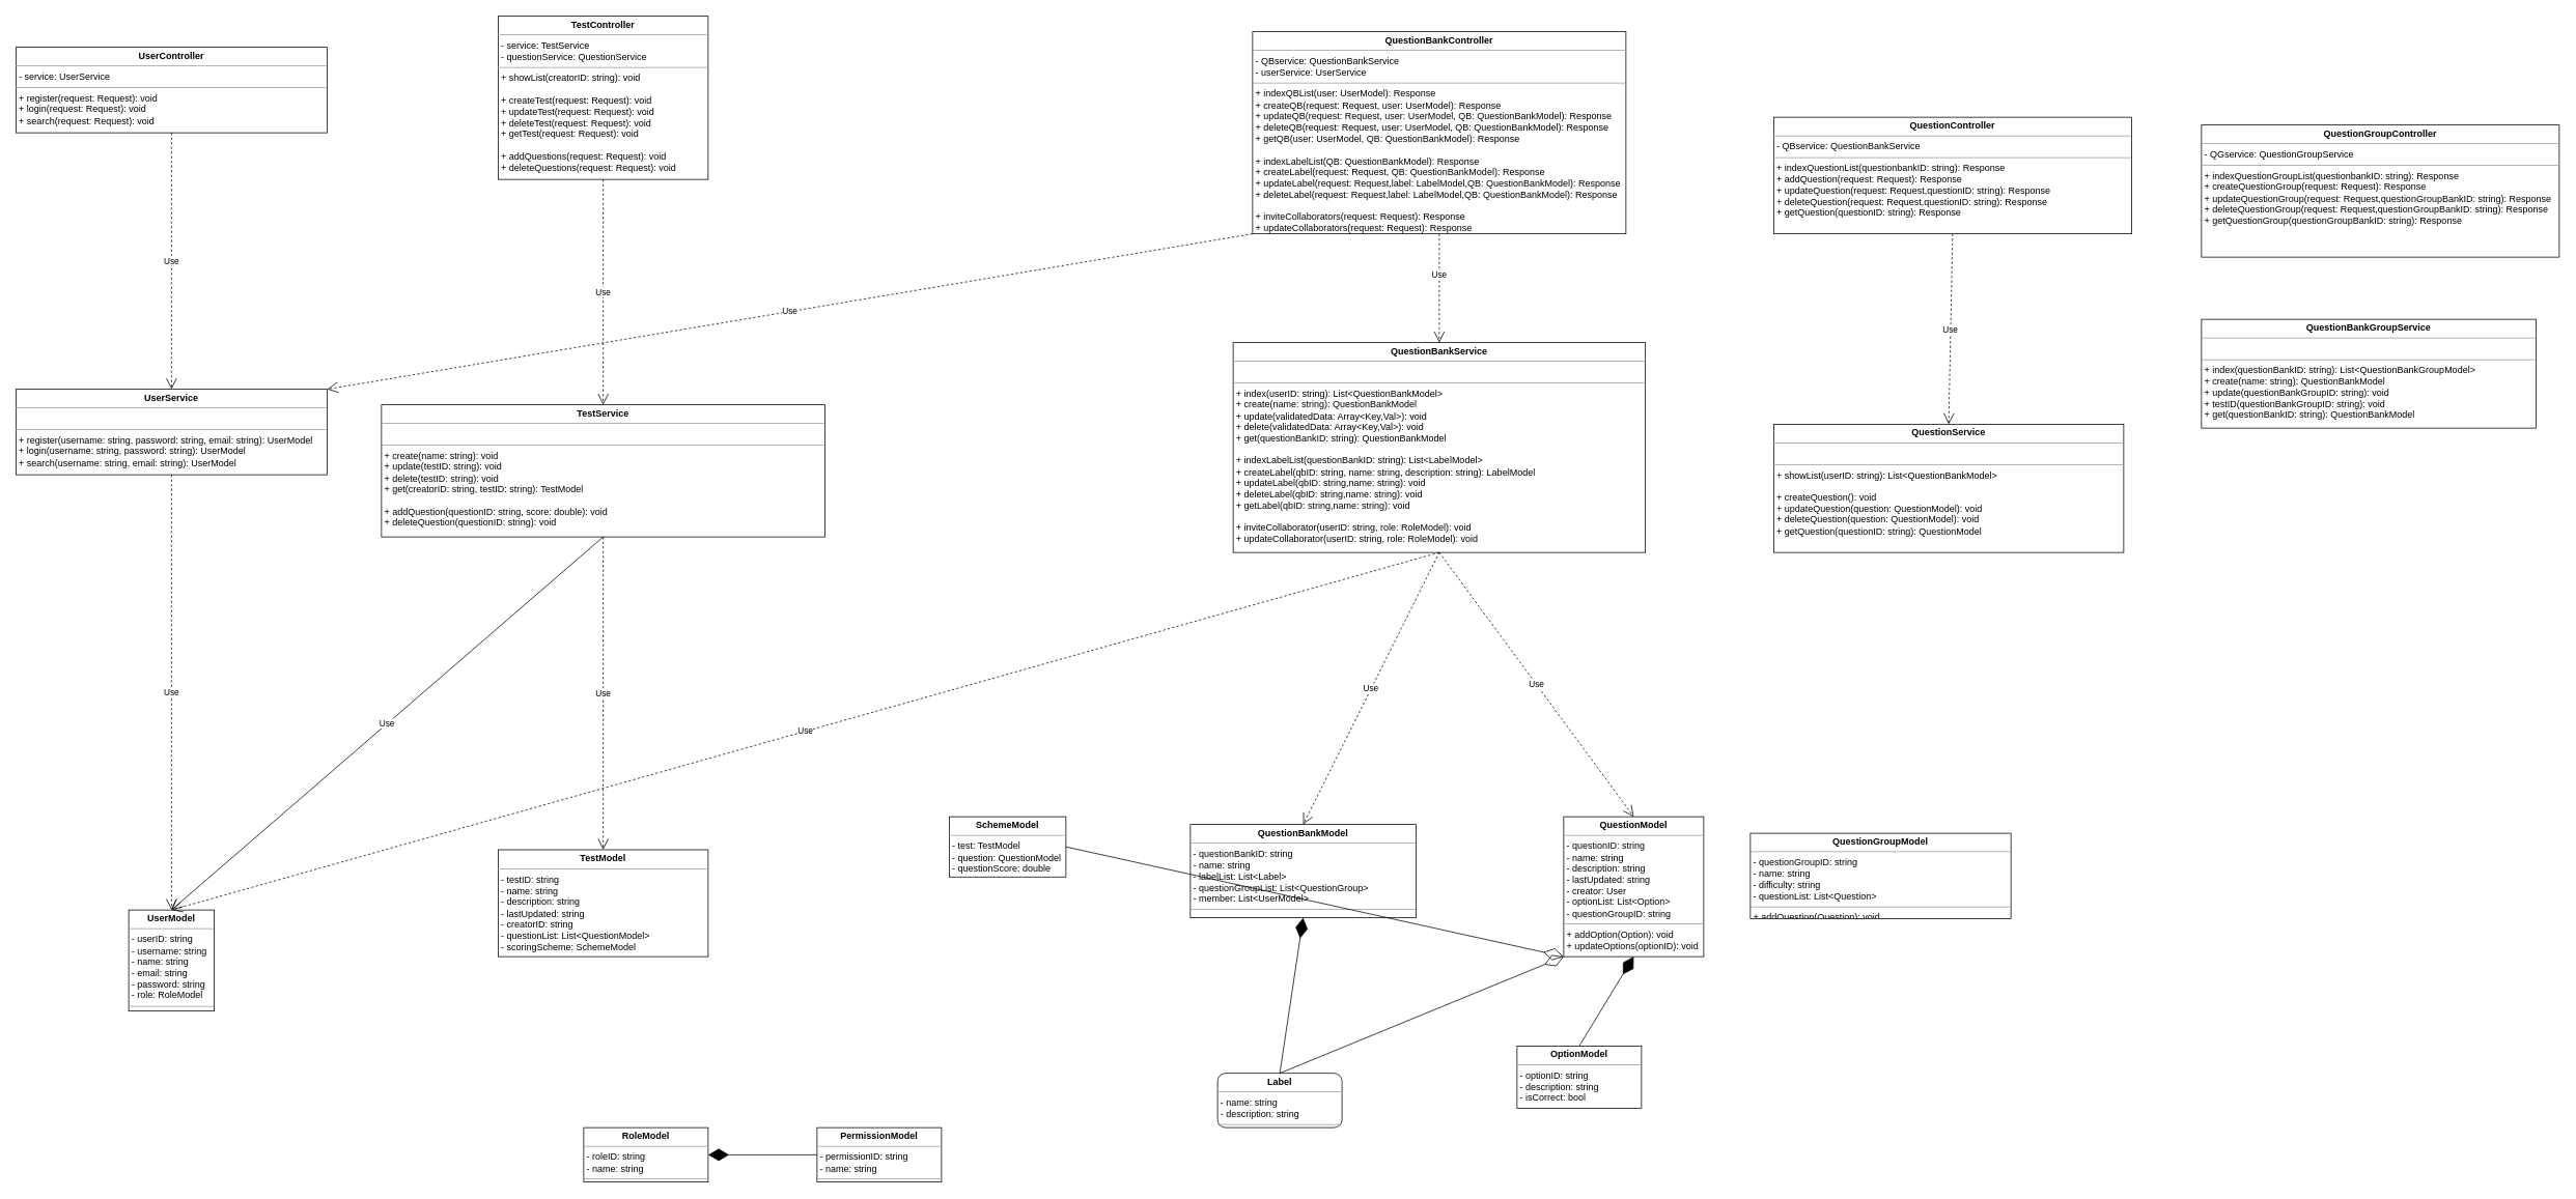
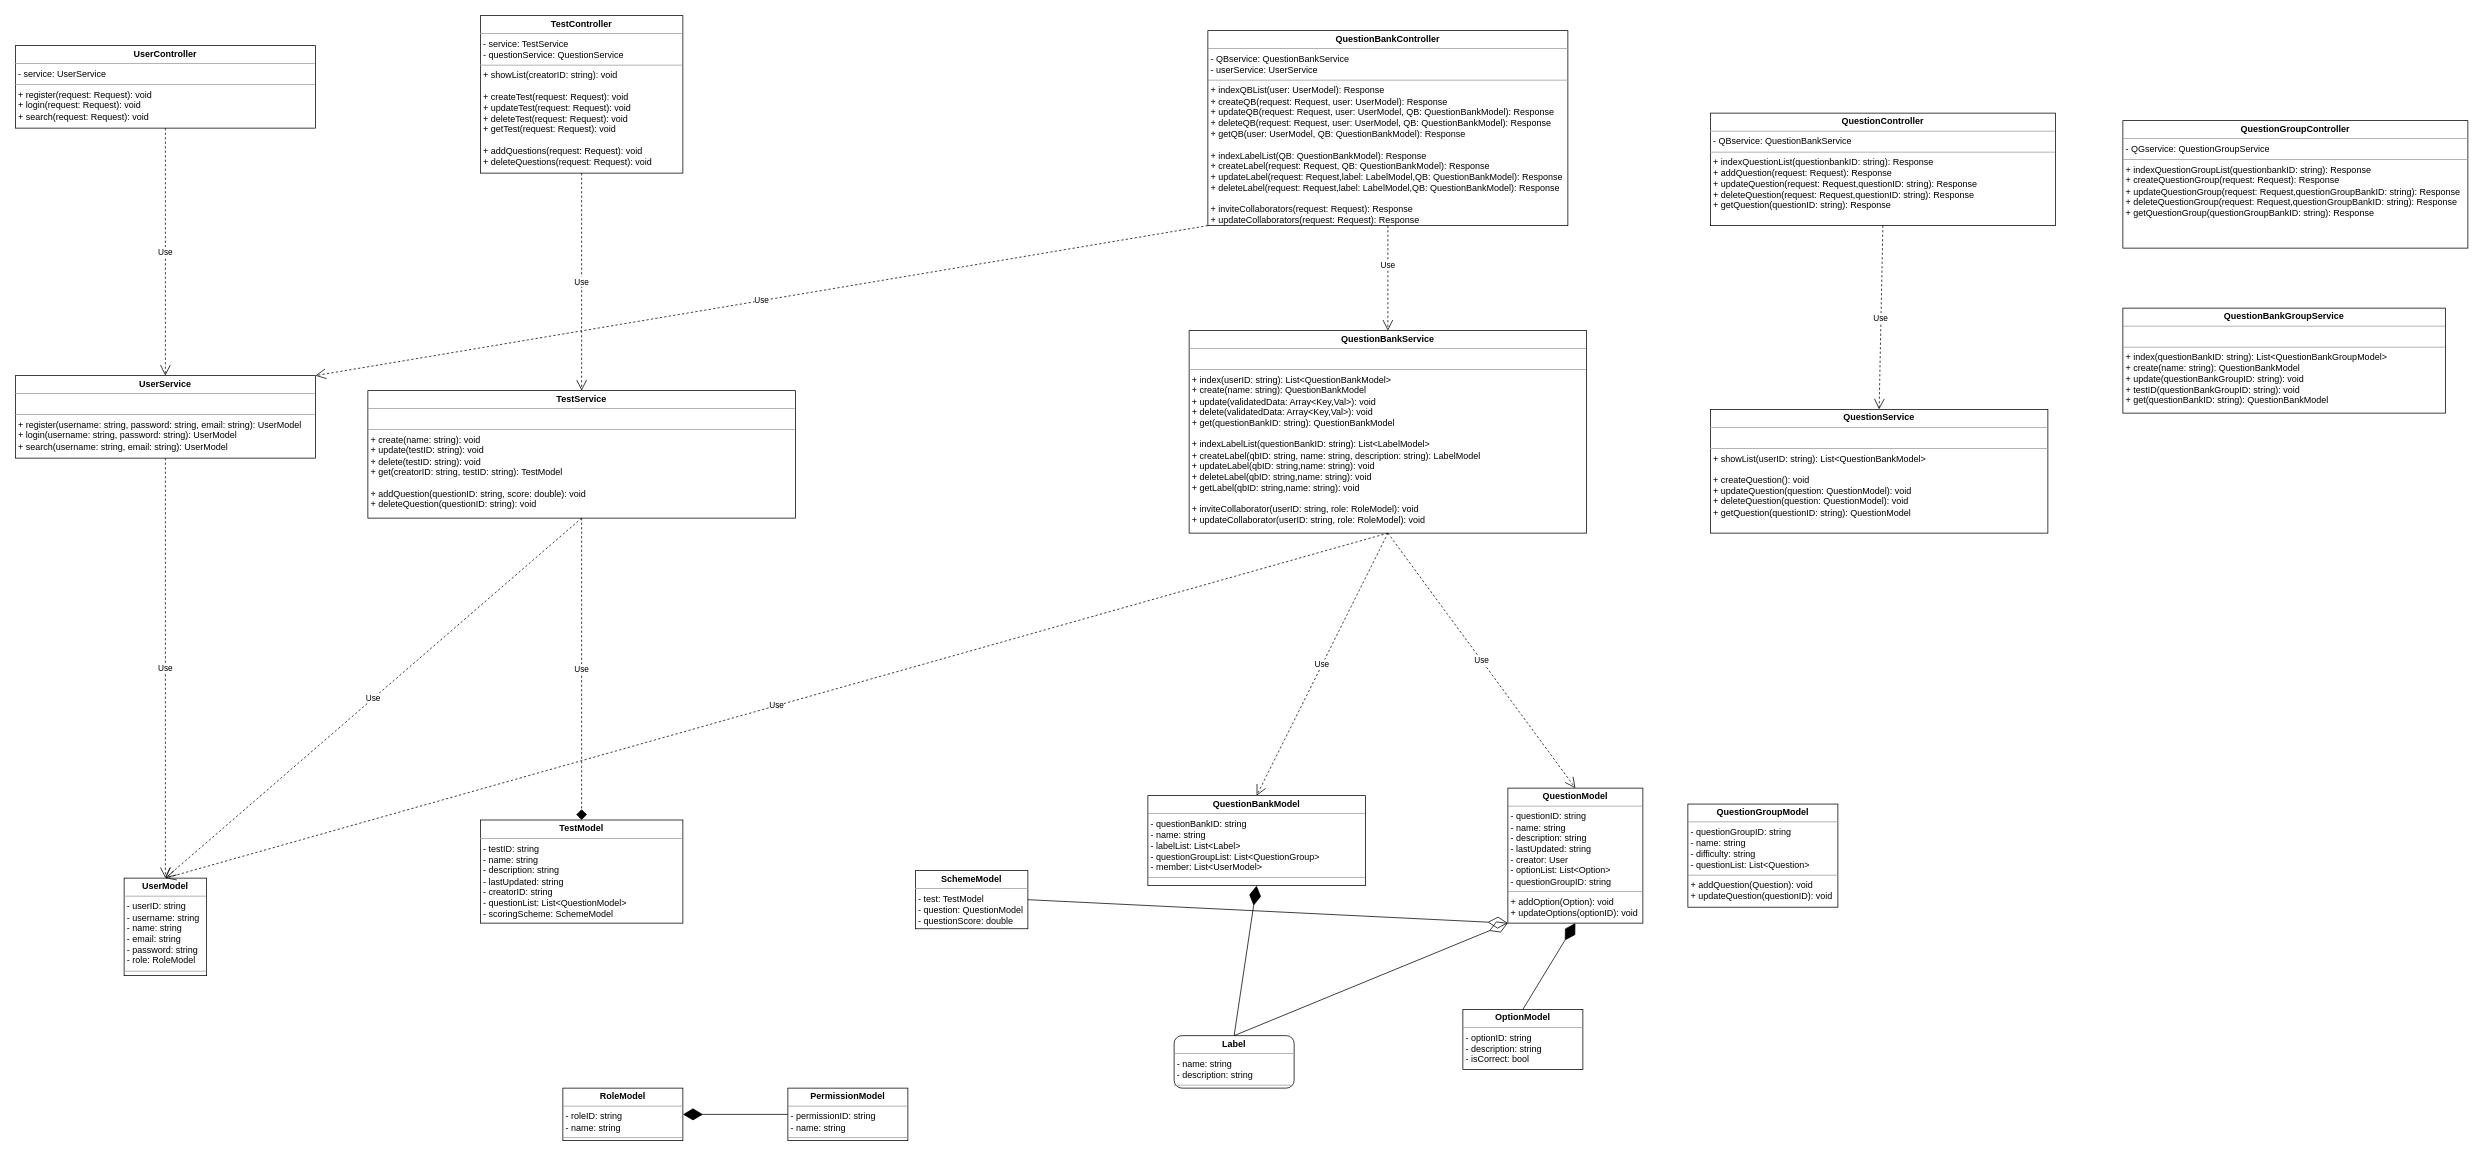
- <mxCell id="23" value="Use" style="endArrow=open;endSize=12;dashed=0;html=1;exitX=0.5;exitY=1;exitDx=0;exitDy=0;entryX=0.5;entryY=0;entryDx=0;entryDy=0;" parent="1" source="16" target="2" edge="1"><mxGeometry width="160" relative="1" as="geometry"><mxPoint x="370" y="790" as="sourcePoint" /><mxPoint x="530" y="790" as="targetPoint" /></mxGeometry></mxCell>
+ <mxCell id="23" value="Use" style="endArrow=open;endSize=12;dashed=1;html=1;exitX=0.5;exitY=1;exitDx=0;exitDy=0;entryX=0.5;entryY=0;entryDx=0;entryDy=0;" parent="1" source="16" target="2" edge="1"><mxGeometry width="160" relative="1" as="geometry"><mxPoint x="370" y="790" as="sourcePoint" /><mxPoint x="530" y="790" as="targetPoint" /></mxGeometry></mxCell>
- <mxCell id="20" value="Use" style="endArrow=open;endSize=12;dashed=1;html=1;exitX=0.5;exitY=1;exitDx=0;exitDy=0;entryX=0.5;entryY=0;entryDx=0;entryDy=0;" parent="1" source="16" target="5" edge="1"><mxGeometry width="160" relative="1" as="geometry"><mxPoint x="520" y="710" as="sourcePoint" /><mxPoint x="680" y="710" as="targetPoint" /></mxGeometry></mxCell>
+ <mxCell id="20" value="Use" style="endArrow=diamond;endSize=12;dashed=1;html=1;exitX=0.5;exitY=1;exitDx=0;exitDy=0;entryX=0.5;entryY=0;entryDx=0;entryDy=0;" parent="1" source="16" target="5" edge="1"><mxGeometry width="160" relative="1" as="geometry"><mxPoint x="520" y="710" as="sourcePoint" /><mxPoint x="680" y="710" as="targetPoint" /></mxGeometry></mxCell>
- <mxCell id="31" value="&lt;p style=&quot;margin:0px;margin-top:4px;text-align:center;&quot;&gt;&lt;b&gt;SchemeModel&lt;/b&gt;&lt;/p&gt;&lt;hr size=&quot;1&quot;&gt;&lt;p style=&quot;margin:0px;margin-left:4px;&quot;&gt;- test: TestModel&lt;/p&gt;&lt;p style=&quot;margin:0px;margin-left:4px;&quot;&gt;- question: QuestionModel&lt;br&gt;&lt;/p&gt;&lt;p style=&quot;margin:0px;margin-left:4px;&quot;&gt;- questionScore: double&lt;/p&gt;" style="verticalAlign=top;align=left;overflow=fill;fontSize=12;fontFamily=Helvetica;html=1;" parent="1" vertex="1"><mxGeometry x="1220" y="1050" width="150" height="77.5" as="geometry" /></mxCell>
+ <mxCell id="31" value="&lt;p style=&quot;margin:0px;margin-top:4px;text-align:center;&quot;&gt;&lt;b&gt;SchemeModel&lt;/b&gt;&lt;/p&gt;&lt;hr size=&quot;1&quot;&gt;&lt;p style=&quot;margin:0px;margin-left:4px;&quot;&gt;- test: TestModel&lt;/p&gt;&lt;p style=&quot;margin:0px;margin-left:4px;&quot;&gt;- question: QuestionModel&lt;br&gt;&lt;/p&gt;&lt;p style=&quot;margin:0px;margin-left:4px;&quot;&gt;- questionScore: double&lt;/p&gt;" style="verticalAlign=top;align=left;overflow=fill;fontSize=12;fontFamily=Helvetica;html=1;" parent="1" vertex="1"><mxGeometry x="1220" y="1160" width="150" height="77.5" as="geometry" /></mxCell>
- <mxCell id="10" value="&lt;p style=&quot;margin:0px;margin-top:4px;text-align:center;&quot;&gt;&lt;b&gt;QuestionGroupModel&lt;/b&gt;&lt;/p&gt;&lt;hr size=&quot;1&quot;&gt;&lt;p style=&quot;margin:0px;margin-left:4px;&quot;&gt;- questionGroupID: string&lt;/p&gt;&lt;p style=&quot;margin:0px;margin-left:4px;&quot;&gt;- name: string&lt;/p&gt;&lt;p style=&quot;margin:0px;margin-left:4px;&quot;&gt;- difficulty: string&lt;/p&gt;&lt;p style=&quot;margin:0px;margin-left:4px;&quot;&gt;- questionList: List&amp;lt;Question&amp;gt;&lt;/p&gt;&lt;hr size=&quot;1&quot;&gt;&lt;p style=&quot;margin:0px;margin-left:4px;&quot;&gt;+ addQuestion(Question): void&lt;/p&gt;&lt;p style=&quot;margin:0px;margin-left:4px;&quot;&gt;+ updateQuestion(questionID): void&lt;/p&gt;" style="verticalAlign=top;align=left;overflow=fill;fontSize=12;fontFamily=Helvetica;html=1;" parent="1" vertex="1"><mxGeometry x="2250" y="1071.25" width="335" height="110" as="geometry" /></mxCell>
+ <mxCell id="10" value="&lt;p style=&quot;margin:0px;margin-top:4px;text-align:center;&quot;&gt;&lt;b&gt;QuestionGroupModel&lt;/b&gt;&lt;/p&gt;&lt;hr size=&quot;1&quot;&gt;&lt;p style=&quot;margin:0px;margin-left:4px;&quot;&gt;- questionGroupID: string&lt;/p&gt;&lt;p style=&quot;margin:0px;margin-left:4px;&quot;&gt;- name: string&lt;/p&gt;&lt;p style=&quot;margin:0px;margin-left:4px;&quot;&gt;- difficulty: string&lt;/p&gt;&lt;p style=&quot;margin:0px;margin-left:4px;&quot;&gt;- questionList: List&amp;lt;Question&amp;gt;&lt;/p&gt;&lt;hr size=&quot;1&quot;&gt;&lt;p style=&quot;margin:0px;margin-left:4px;&quot;&gt;+ addQuestion(Question): void&lt;/p&gt;&lt;p style=&quot;margin:0px;margin-left:4px;&quot;&gt;+ updateQuestion(questionID): void&lt;/p&gt;" style="verticalAlign=top;align=left;overflow=fill;fontSize=12;fontFamily=Helvetica;html=1;" parent="1" vertex="1"><mxGeometry x="2250" y="1071.25" width="200" height="137.5" as="geometry" /></mxCell>
